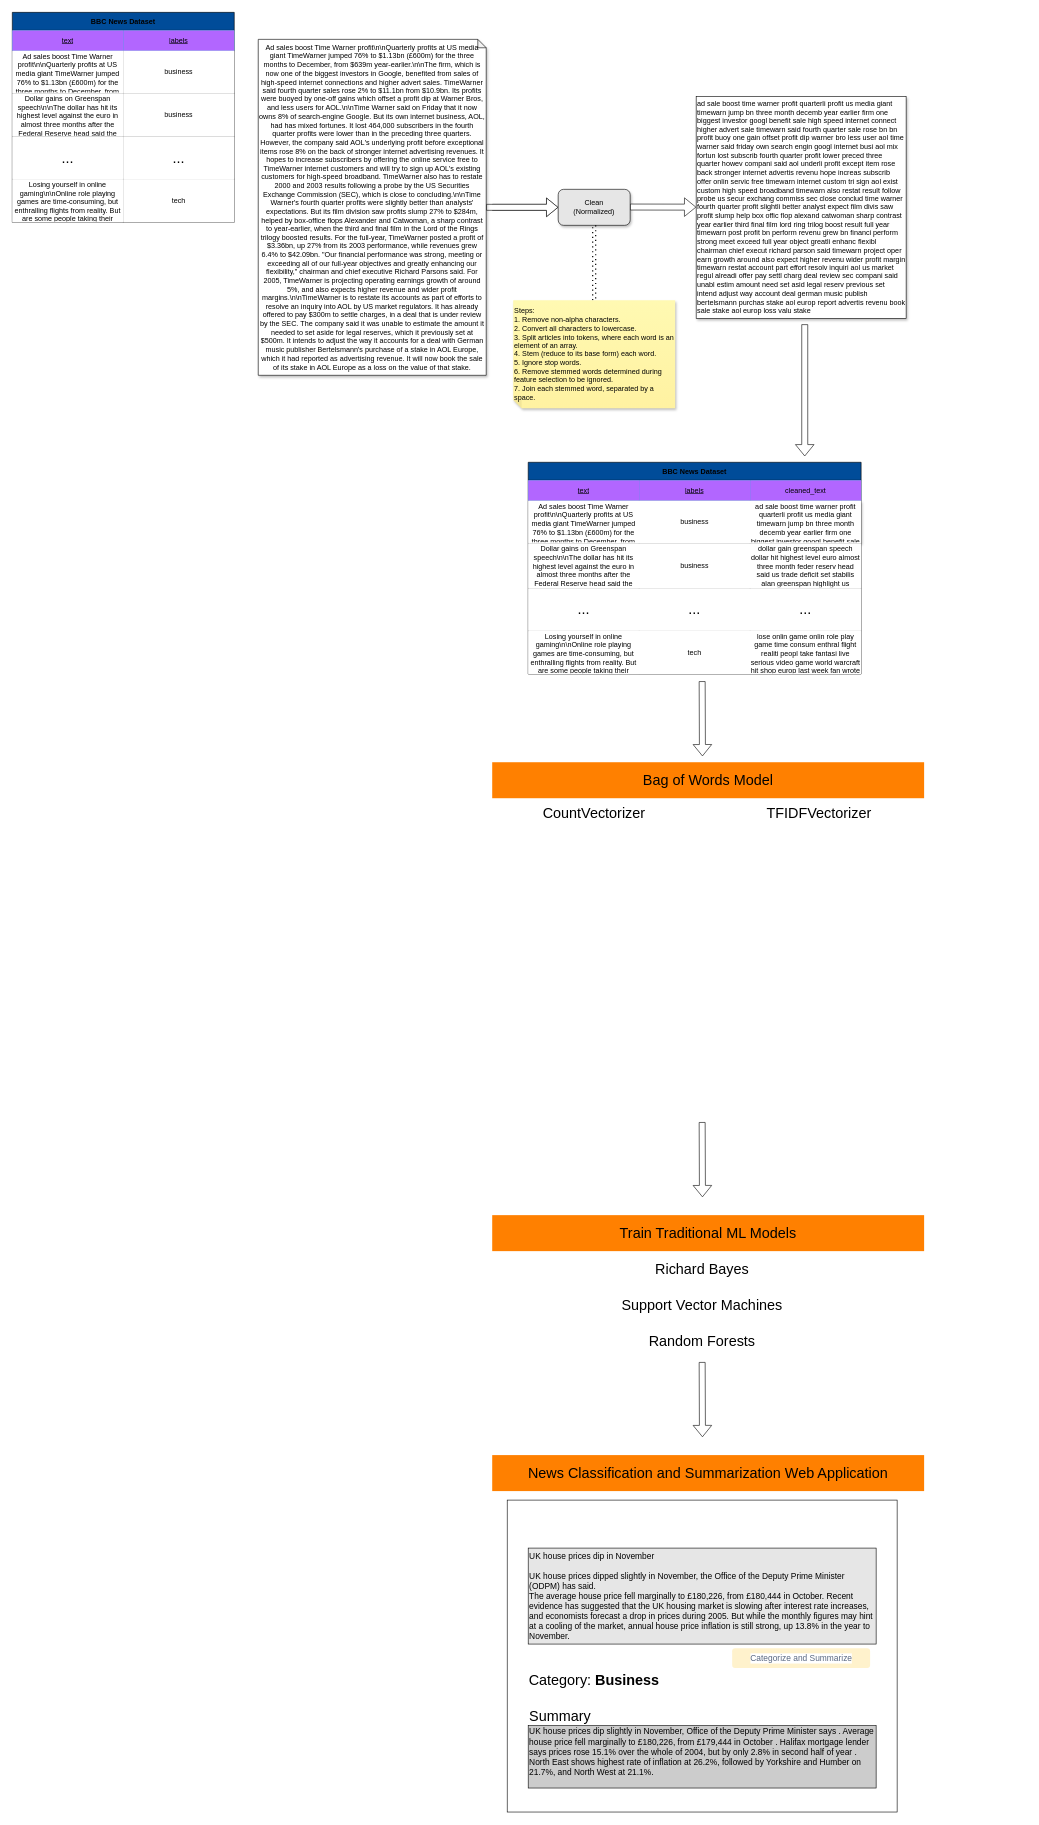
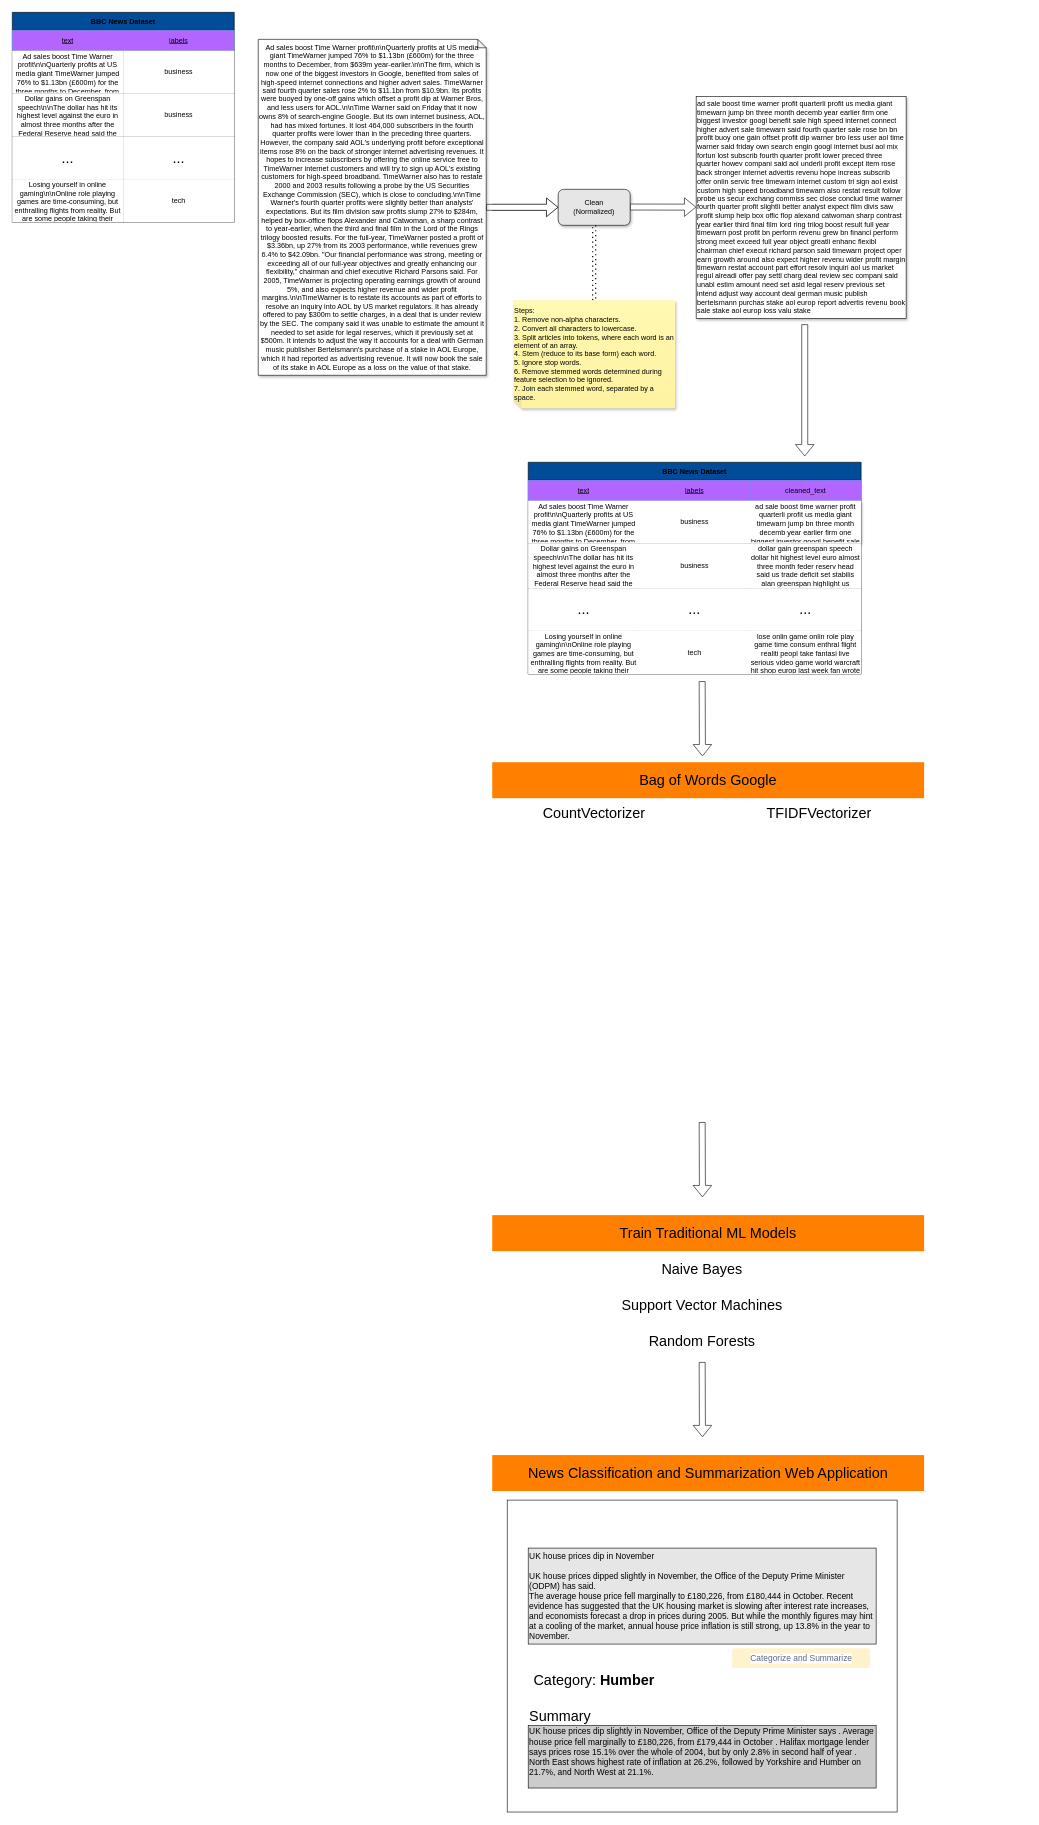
- <mxCell id="48" value="Bag of Words Model" style="text;html=1;strokeColor=none;fillColor=#FF8000;align=center;verticalAlign=middle;whiteSpace=wrap;rounded=0;shadow=0;labelBackgroundColor=#FF8000;fontSize=24;fontColor=#000000;" parent="1" vertex="1"><mxGeometry x="820" y="1270" width="720" height="60" as="geometry" /></mxCell>
+ <mxCell id="48" value="Bag of Words Google" style="text;html=1;strokeColor=none;fillColor=#FF8000;align=center;verticalAlign=middle;whiteSpace=wrap;rounded=0;shadow=0;labelBackgroundColor=#FF8000;fontSize=24;fontColor=#000000;" parent="1" vertex="1"><mxGeometry x="820" y="1270" width="720" height="60" as="geometry" /></mxCell>
- <mxCell id="57" value="Richard Bayes" style="text;html=1;strokeColor=none;fillColor=#FFFFFF;align=center;verticalAlign=middle;whiteSpace=wrap;rounded=0;shadow=0;labelBackgroundColor=#FFFFFF;fontSize=24;fontColor=#000000;" parent="1" vertex="1"><mxGeometry x="1000" y="2100" width="340" height="30" as="geometry" /></mxCell>
+ <mxCell id="57" value="Naive Bayes" style="text;html=1;strokeColor=none;fillColor=#FFFFFF;align=center;verticalAlign=middle;whiteSpace=wrap;rounded=0;shadow=0;labelBackgroundColor=#FFFFFF;fontSize=24;fontColor=#000000;" parent="1" vertex="1"><mxGeometry x="1000" y="2100" width="340" height="30" as="geometry" /></mxCell>
- <mxCell id="61" value="Category: &lt;b&gt;Business&lt;/b&gt;" style="text;html=1;strokeColor=none;fillColor=none;align=center;verticalAlign=middle;whiteSpace=wrap;rounded=0;shadow=0;labelBackgroundColor=#FFFFFF;fontSize=24;fontColor=#000000;" parent="1" vertex="1"><mxGeometry x="874" y="2786" width="232" height="30" as="geometry" /></mxCell>
+ <mxCell id="61" value="Category: &lt;b&gt;Humber&lt;/b&gt;" style="text;html=1;strokeColor=none;fillColor=none;align=center;verticalAlign=middle;whiteSpace=wrap;rounded=0;shadow=0;labelBackgroundColor=#FFFFFF;fontSize=24;fontColor=#000000;" parent="1" vertex="1"><mxGeometry x="874" y="2786" width="232" height="30" as="geometry" /></mxCell>
